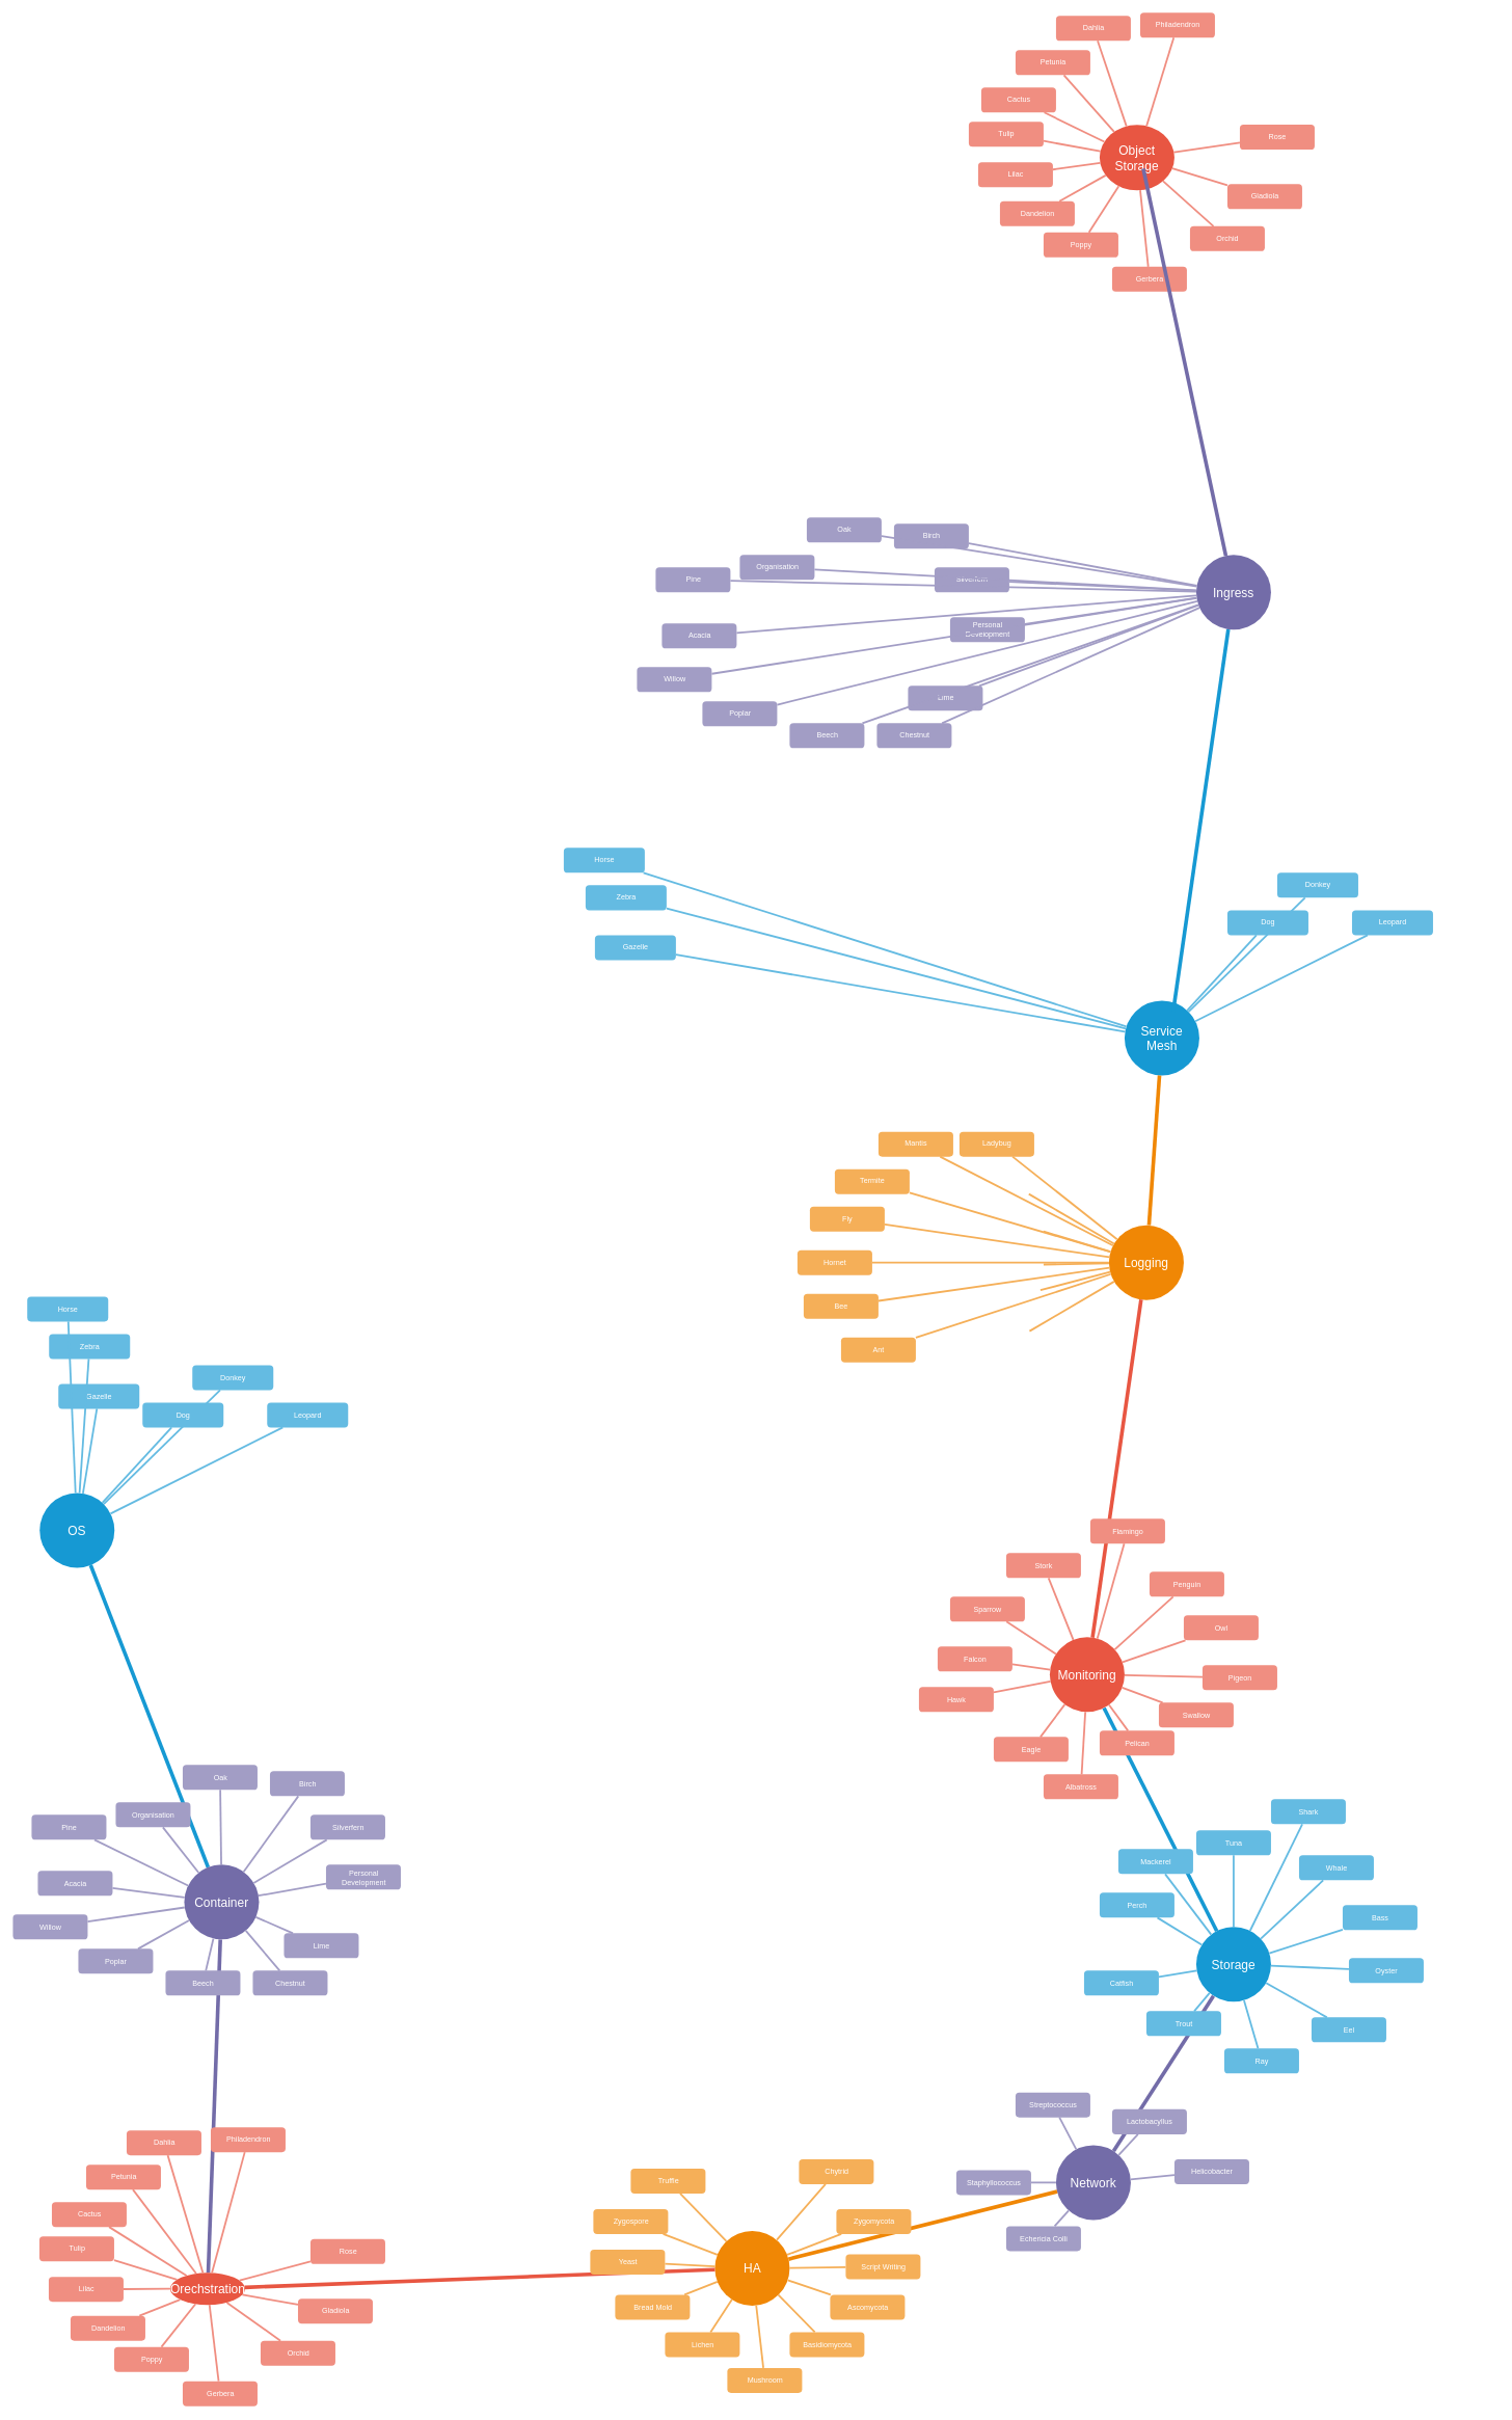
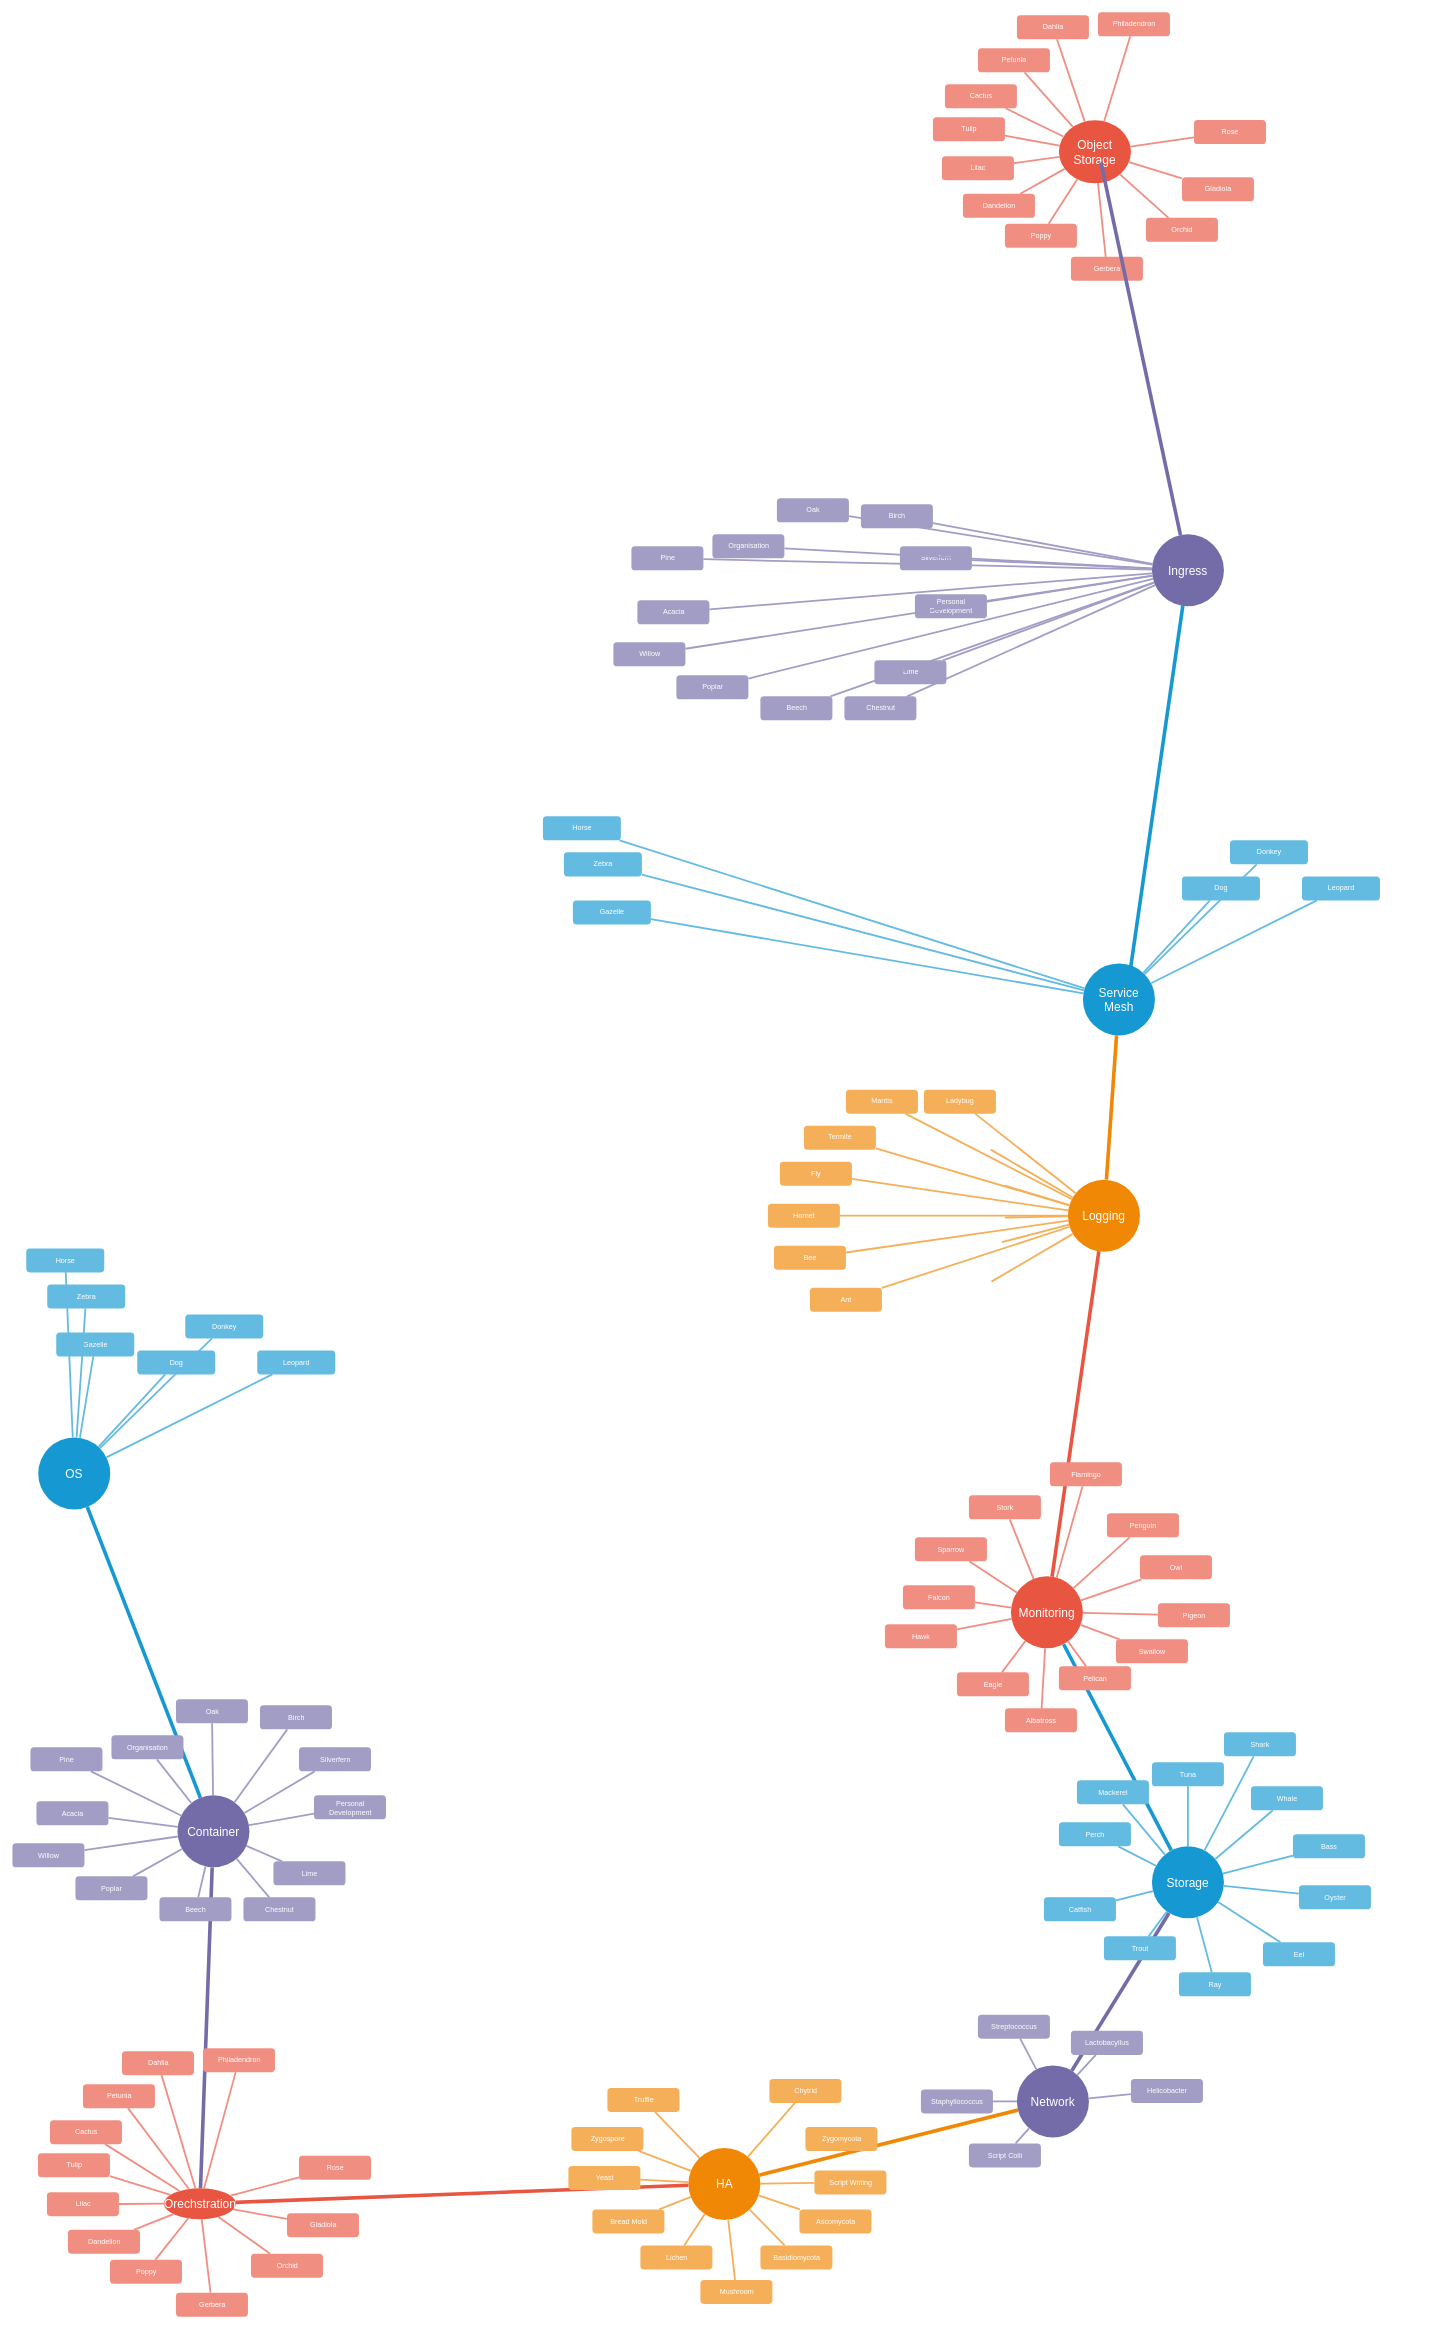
- <mxCell id="4" value="Storage" style="ellipse;whiteSpace=wrap;html=1;shadow=0;fontFamily=Helvetica;fontSize=20;fontColor=#FFFFFF;align=center;strokeWidth=3;fillColor=#1699D3;strokeColor=none;" parent="1" vertex="1"><mxGeometry x="1919" y="3091.5" width="120" height="120" as="geometry" /></mxCell>
+ <mxCell id="4" value="Storage" style="ellipse;whiteSpace=wrap;html=1;shadow=0;fontFamily=Helvetica;fontSize=20;fontColor=#FFFFFF;align=center;strokeWidth=3;fillColor=#1699D3;strokeColor=none;" parent="1" vertex="1"><mxGeometry x="1919" y="3076.5" width="120" height="120" as="geometry" /></mxCell>
- <mxCell id="81" value="Echericia Colli" style="rounded=1;fillColor=#a29dc5;strokeColor=none;strokeWidth=3;shadow=0;html=1;fontColor=#FFFFFF;" parent="1" vertex="1"><mxGeometry x="1614" y="3571.5" width="120" height="40" as="geometry" /></mxCell>
+ <mxCell id="81" value="Script Colli" style="rounded=1;fillColor=#a29dc5;strokeColor=none;strokeWidth=3;shadow=0;html=1;fontColor=#FFFFFF;" parent="1" vertex="1"><mxGeometry x="1614" y="3571.5" width="120" height="40" as="geometry" /></mxCell>
- <mxCell id="101" value="" style="edgeStyle=none;endArrow=none;strokeWidth=3;strokeColor=#F5AF58;html=1;" parent="1" source="6" target="89" edge="1"><mxGeometry x="243.5" y="39" width="100" height="100" as="geometry"><mxPoint x="226.5" y="2409" as="sourcePoint" /><mxPoint x="326.5" y="2309" as="targetPoint" /></mxGeometry></mxCell>
